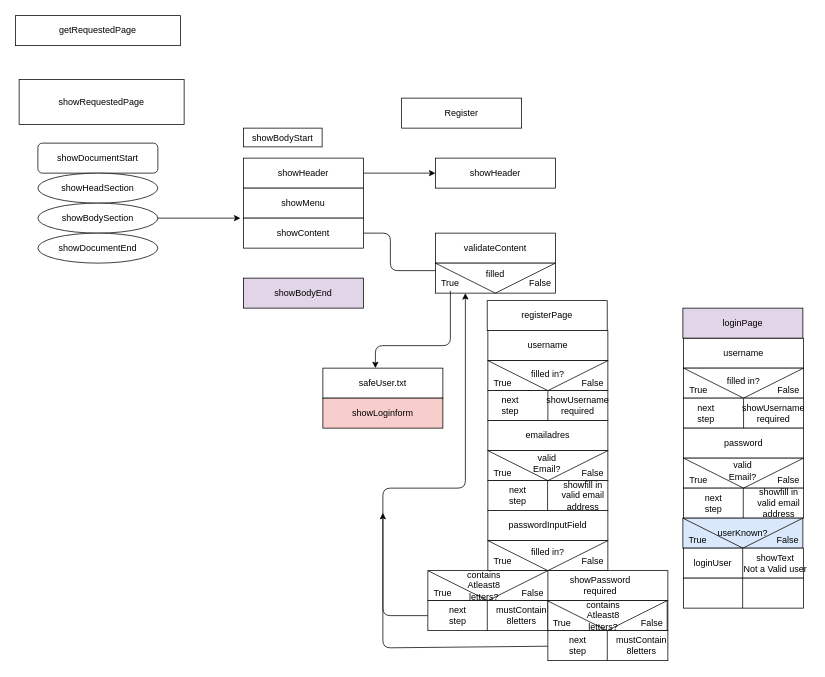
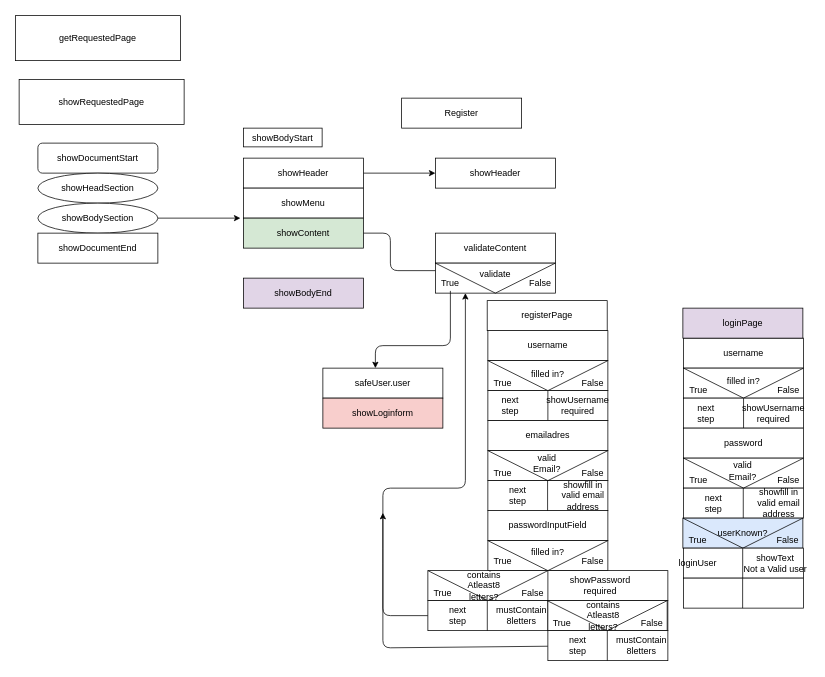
- <mxCell id="2" value="getRequestedPage" style="rounded=0;whiteSpace=wrap;html=1;" vertex="1" parent="1"><mxGeometry x="20" y="20" width="220" height="40" as="geometry" /></mxCell>
+ <mxCell id="2" value="getRequestedPage" style="rounded=0;whiteSpace=wrap;html=1;" vertex="1" parent="1"><mxGeometry x="20" y="20" width="220" height="60" as="geometry" /></mxCell>
- <mxCell id="14" value="showContent" style="rounded=0;whiteSpace=wrap;html=1;" vertex="1" parent="1"><mxGeometry x="324" y="290" width="160" height="40" as="geometry" /></mxCell>
+ <mxCell id="14" value="showContent" style="rounded=0;whiteSpace=wrap;html=1;fillColor=#d5e8d4;" vertex="1" parent="1"><mxGeometry x="324" y="290" width="160" height="40" as="geometry" /></mxCell>
- <mxCell id="8" value="showDocumentEnd" style="ellipse;whiteSpace=wrap;html=1;" vertex="1" parent="1"><mxGeometry x="50" y="310" width="160" height="40" as="geometry" /></mxCell>
+ <mxCell id="8" value="showDocumentEnd" style="rounded=0;whiteSpace=wrap;html=1;" vertex="1" parent="1"><mxGeometry x="50" y="310" width="160" height="40" as="geometry" /></mxCell>
- <mxCell id="22" value="filled" style="text;html=1;strokeColor=none;fillColor=none;align=center;verticalAlign=middle;whiteSpace=wrap;rounded=0;" vertex="1" parent="1"><mxGeometry x="630" y="350" width="60" height="30" as="geometry" /></mxCell>
+ <mxCell id="22" value="validate" style="text;html=1;strokeColor=none;fillColor=none;align=center;verticalAlign=middle;whiteSpace=wrap;rounded=0;" vertex="1" parent="1"><mxGeometry x="630" y="350" width="60" height="30" as="geometry" /></mxCell>
- <mxCell id="27" value="safeUser.txt" style="rounded=0;whiteSpace=wrap;html=1;" vertex="1" parent="1"><mxGeometry x="430" y="490" width="160" height="40" as="geometry" /></mxCell>
+ <mxCell id="27" value="safeUser.user" style="rounded=0;whiteSpace=wrap;html=1;" vertex="1" parent="1"><mxGeometry x="430" y="490" width="160" height="40" as="geometry" /></mxCell>
- <mxCell id="119" value="loginUser" style="text;html=1;strokeColor=none;fillColor=none;align=center;verticalAlign=middle;whiteSpace=wrap;rounded=0;" vertex="1" parent="1"><mxGeometry x="940" y="740" width="20" height="20" as="geometry" /></mxCell>
+ <mxCell id="119" value="loginUser" style="text;html=1;strokeColor=none;fillColor=none;align=center;verticalAlign=middle;whiteSpace=wrap;rounded=0;" vertex="1" parent="1"><mxGeometry x="920" y="740" width="20" height="20" as="geometry" /></mxCell>
